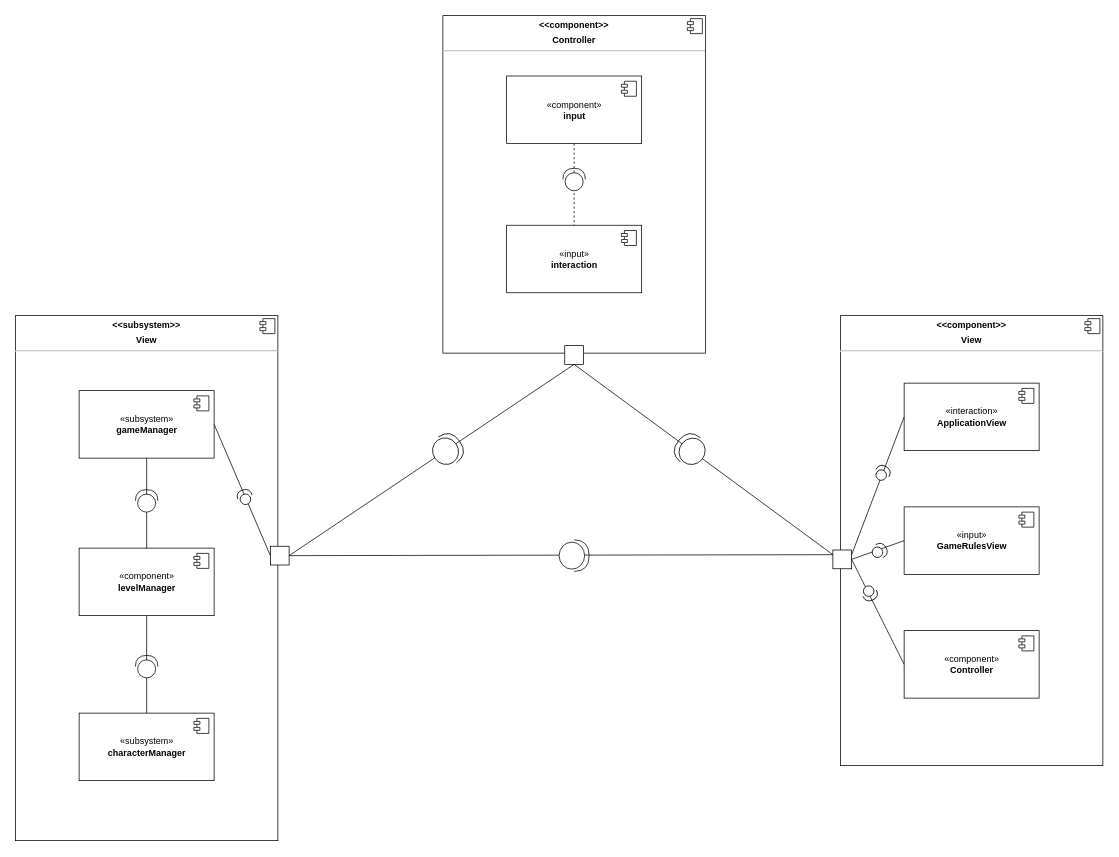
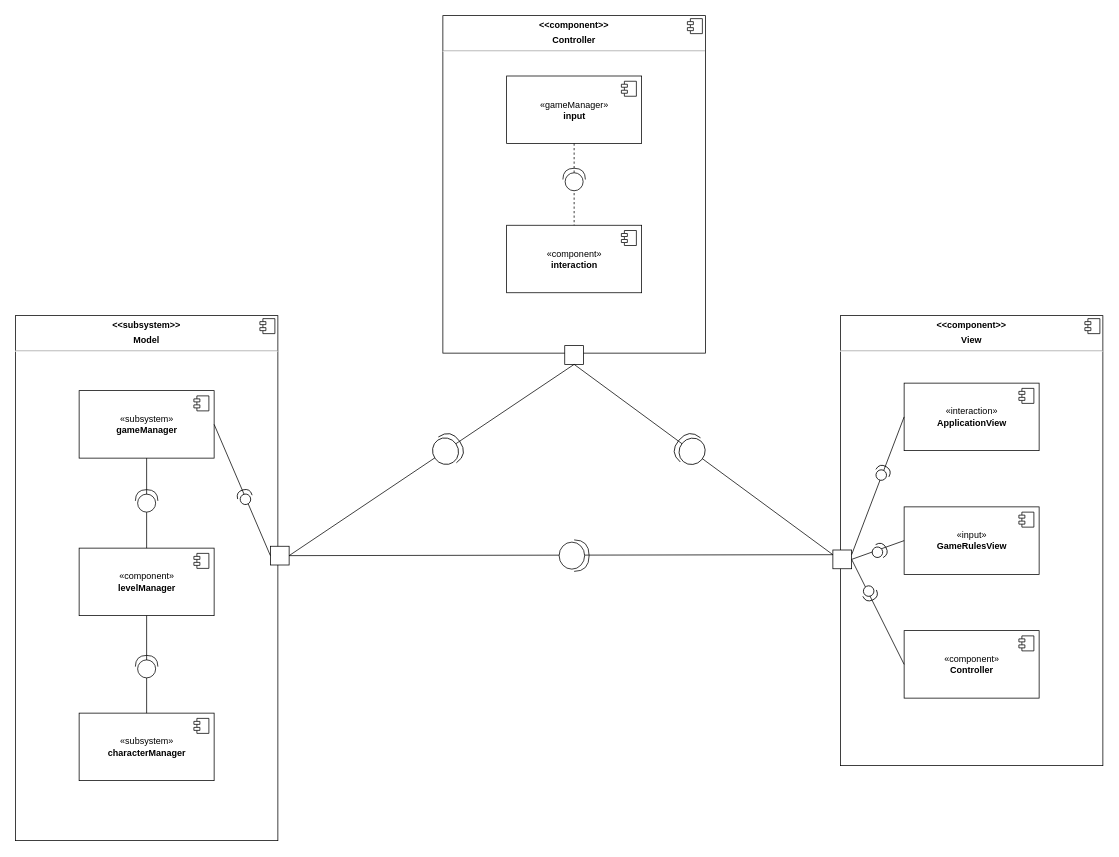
- <mxCell id="4" value="«component»&lt;br&gt;&lt;b&gt;input&lt;/b&gt;" style="html=1;dropTarget=0;" vertex="1" parent="1"><mxGeometry x="675" y="100.5" width="180" height="90" as="geometry" /></mxCell>
+ <mxCell id="4" value="«gameManager»&lt;br&gt;&lt;b&gt;input&lt;/b&gt;" style="html=1;dropTarget=0;" vertex="1" parent="1"><mxGeometry x="675" y="100.5" width="180" height="90" as="geometry" /></mxCell>
- <mxCell id="6" value="«input»&lt;br&gt;&lt;b&gt;interaction&lt;/b&gt;" style="html=1;dropTarget=0;" vertex="1" parent="1"><mxGeometry x="675" y="299.5" width="180" height="90" as="geometry" /></mxCell>
+ <mxCell id="6" value="«component»&lt;br&gt;&lt;b&gt;interaction&lt;/b&gt;" style="html=1;dropTarget=0;" vertex="1" parent="1"><mxGeometry x="675" y="299.5" width="180" height="90" as="geometry" /></mxCell>
- <mxCell id="18" value="&lt;p style=&quot;margin: 0px ; margin-top: 6px ; text-align: center&quot;&gt;&lt;b&gt;&amp;lt;&amp;lt;subsystem&amp;gt;&amp;gt;&lt;/b&gt;&lt;/p&gt;&lt;p style=&quot;margin: 0px ; margin-top: 6px ; text-align: center&quot;&gt;&lt;b&gt;View&lt;/b&gt;&lt;/p&gt;&lt;hr&gt;&lt;p style=&quot;margin: 0px ; margin-left: 8px&quot;&gt;&lt;br&gt;&lt;/p&gt;" style="align=left;overflow=fill;html=1;dropTarget=0;" vertex="1" parent="1"><mxGeometry x="20" y="420" width="350" height="700" as="geometry" /></mxCell>
+ <mxCell id="18" value="&lt;p style=&quot;margin: 0px ; margin-top: 6px ; text-align: center&quot;&gt;&lt;b&gt;&amp;lt;&amp;lt;subsystem&amp;gt;&amp;gt;&lt;/b&gt;&lt;/p&gt;&lt;p style=&quot;margin: 0px ; margin-top: 6px ; text-align: center&quot;&gt;&lt;b&gt;Model&lt;/b&gt;&lt;/p&gt;&lt;hr&gt;&lt;p style=&quot;margin: 0px ; margin-left: 8px&quot;&gt;&lt;br&gt;&lt;/p&gt;" style="align=left;overflow=fill;html=1;dropTarget=0;" vertex="1" parent="1"><mxGeometry x="20" y="420" width="350" height="700" as="geometry" /></mxCell>
